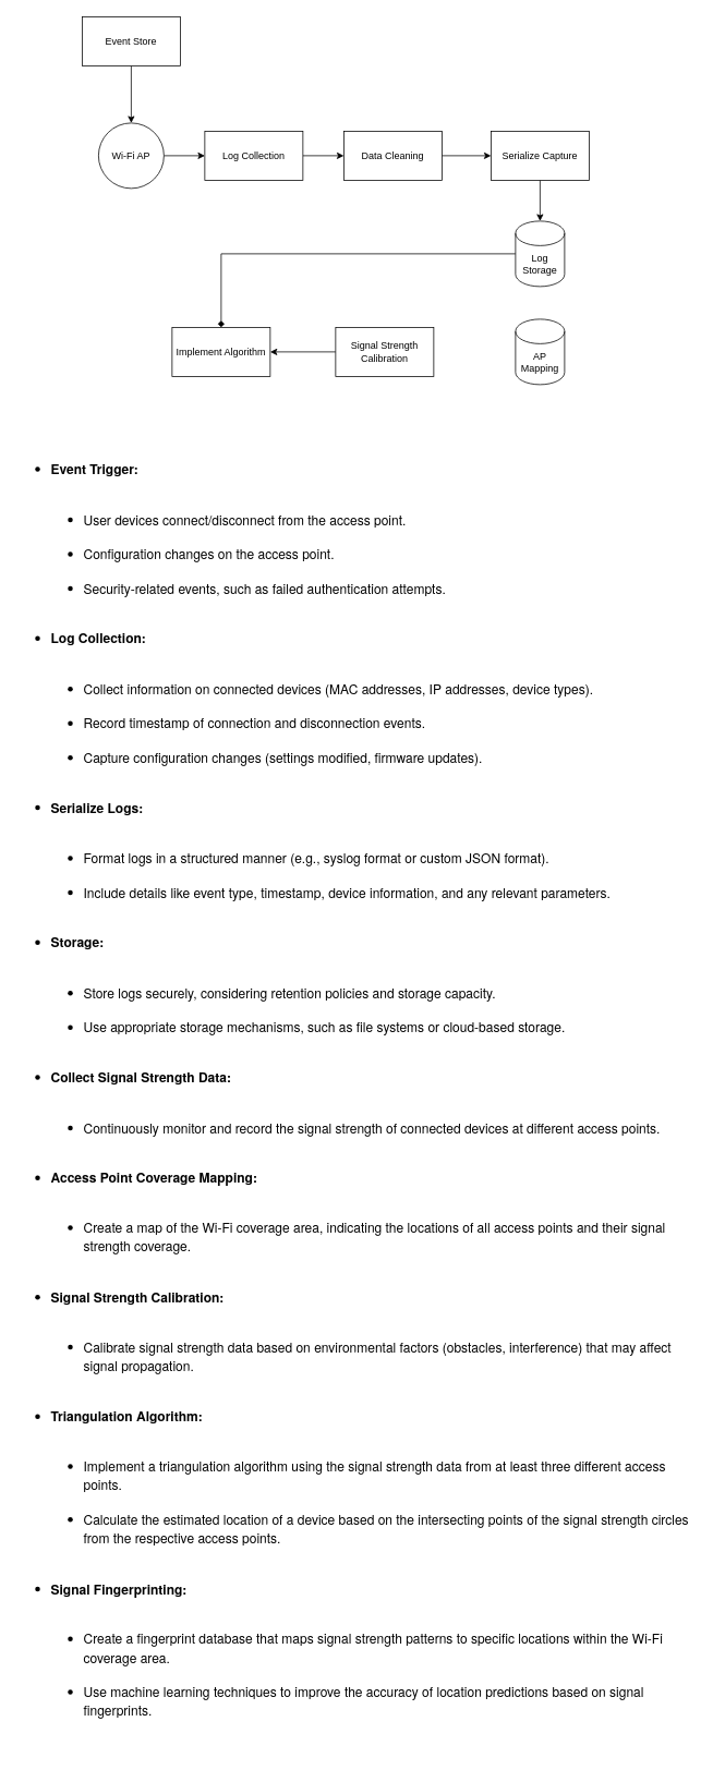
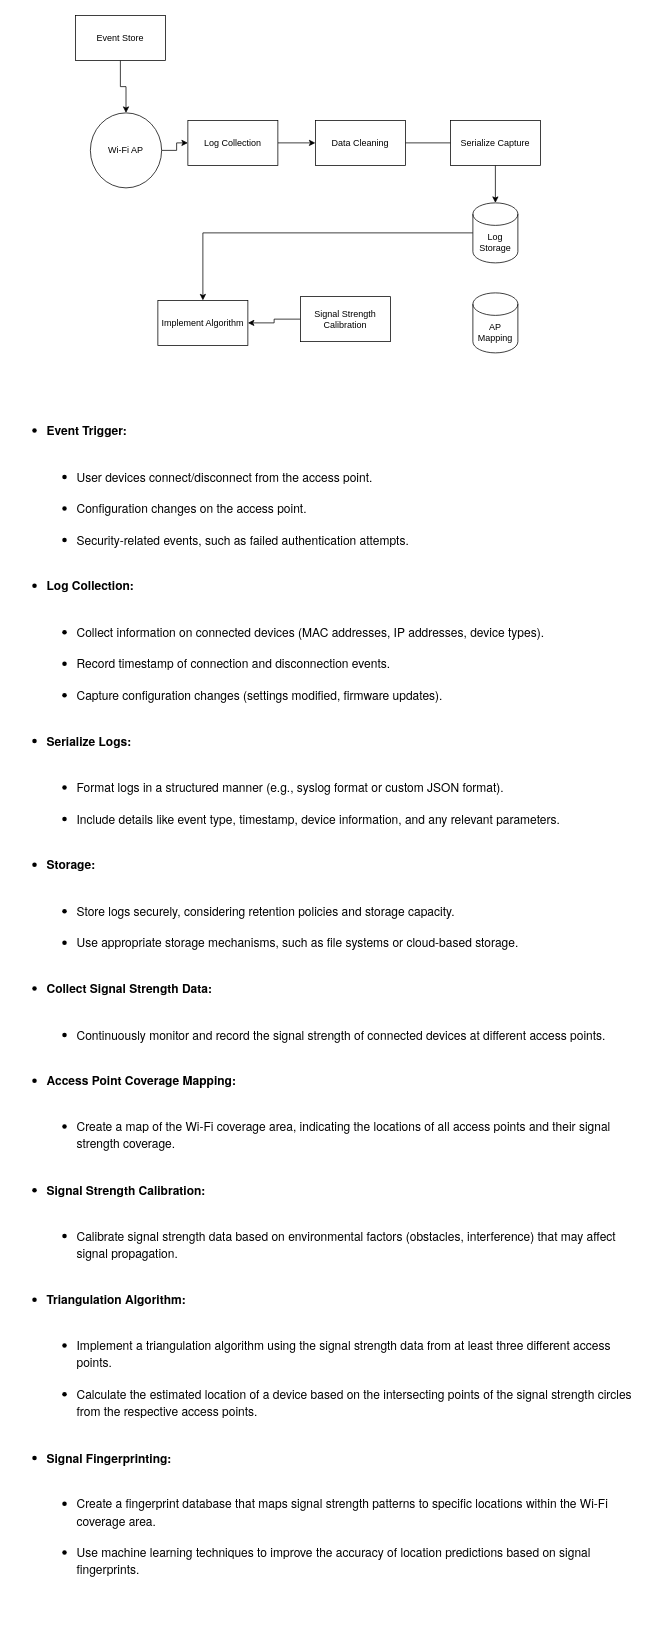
- <mxCell id="10" value="Wi-Fi AP" style="ellipse;whiteSpace=wrap;html=1;aspect=fixed;" parent="1" vertex="1"><mxGeometry x="120" y="150" width="80" height="80" as="geometry" /></mxCell>
+ <mxCell id="10" value="Wi-Fi AP" style="ellipse;whiteSpace=wrap;html=1;aspect=fixed;" parent="1" vertex="1"><mxGeometry x="120" y="150" width="95" height="100" as="geometry" /></mxCell>
- <mxCell id="15" style="edgeStyle=orthogonalEdgeStyle;rounded=0;orthogonalLoop=1;jettySize=auto;html=1;entryX=0;entryY=0.5;entryDx=0;entryDy=0;" parent="1" source="16" target="8" edge="1"><mxGeometry relative="1" as="geometry" /></mxCell>
+ <mxCell id="15" style="edgeStyle=orthogonalEdgeStyle;rounded=0;orthogonalLoop=1;jettySize=auto;html=1;entryX=0;entryY=0.5;entryDx=0;entryDy=0;endArrow=none;" parent="1" source="16" target="8" edge="1"><mxGeometry relative="1" as="geometry" /></mxCell>
- <mxCell id="11" style="edgeStyle=orthogonalEdgeStyle;rounded=0;orthogonalLoop=1;jettySize=auto;html=1;entryX=0.5;entryY=0;entryDx=0;entryDy=0;endArrow=diamond;" parent="1" source="12" target="18" edge="1"><mxGeometry relative="1" as="geometry"><mxPoint x="420" y="410" as="targetPoint" /></mxGeometry></mxCell>
+ <mxCell id="11" style="edgeStyle=orthogonalEdgeStyle;rounded=0;orthogonalLoop=1;jettySize=auto;html=1;entryX=0.5;entryY=0;entryDx=0;entryDy=0;" parent="1" source="12" target="18" edge="1"><mxGeometry relative="1" as="geometry"><mxPoint x="420" y="410" as="targetPoint" /></mxGeometry></mxCell>
- <mxCell id="14" value="Signal Strength Calibration" style="rounded=0;whiteSpace=wrap;html=1;" parent="1" vertex="1"><mxGeometry x="410" y="400" width="120" height="60" as="geometry" /></mxCell>
+ <mxCell id="14" value="Signal Strength Calibration" style="rounded=0;whiteSpace=wrap;html=1;" parent="1" vertex="1"><mxGeometry x="400" y="395" width="120" height="60" as="geometry" /></mxCell>
